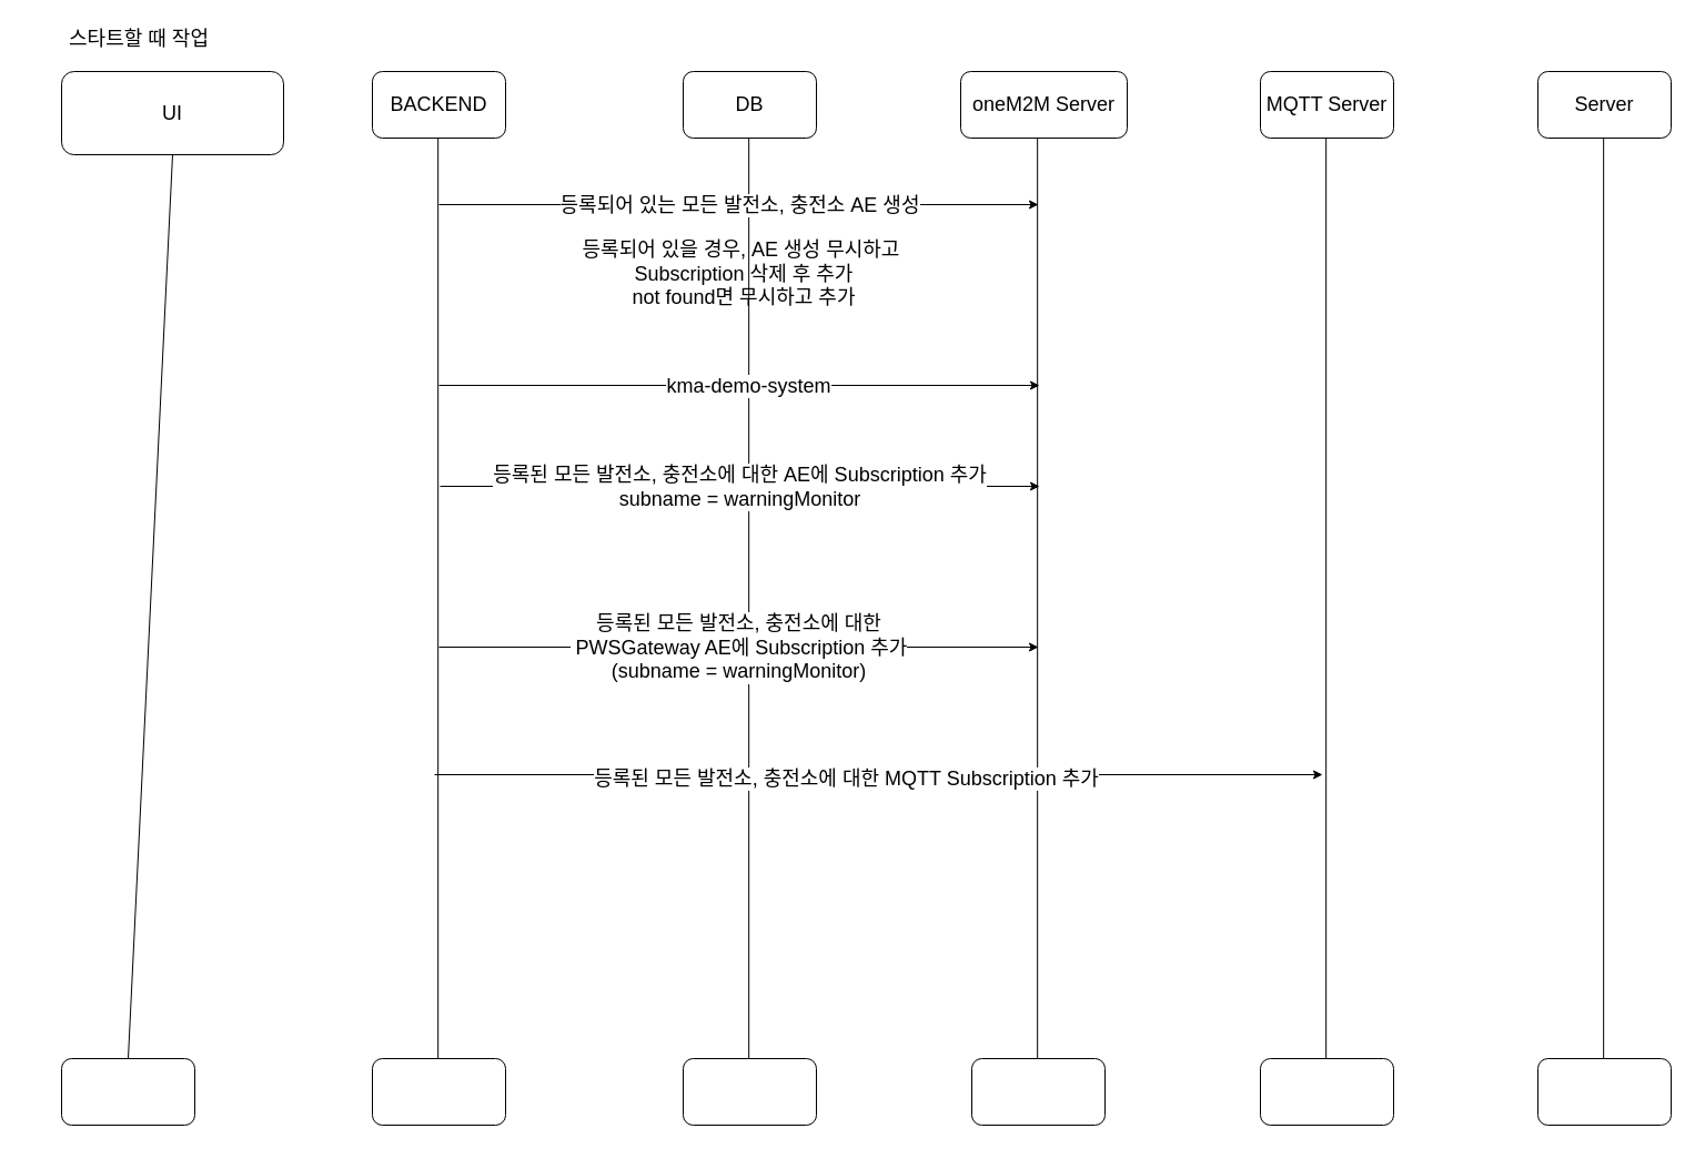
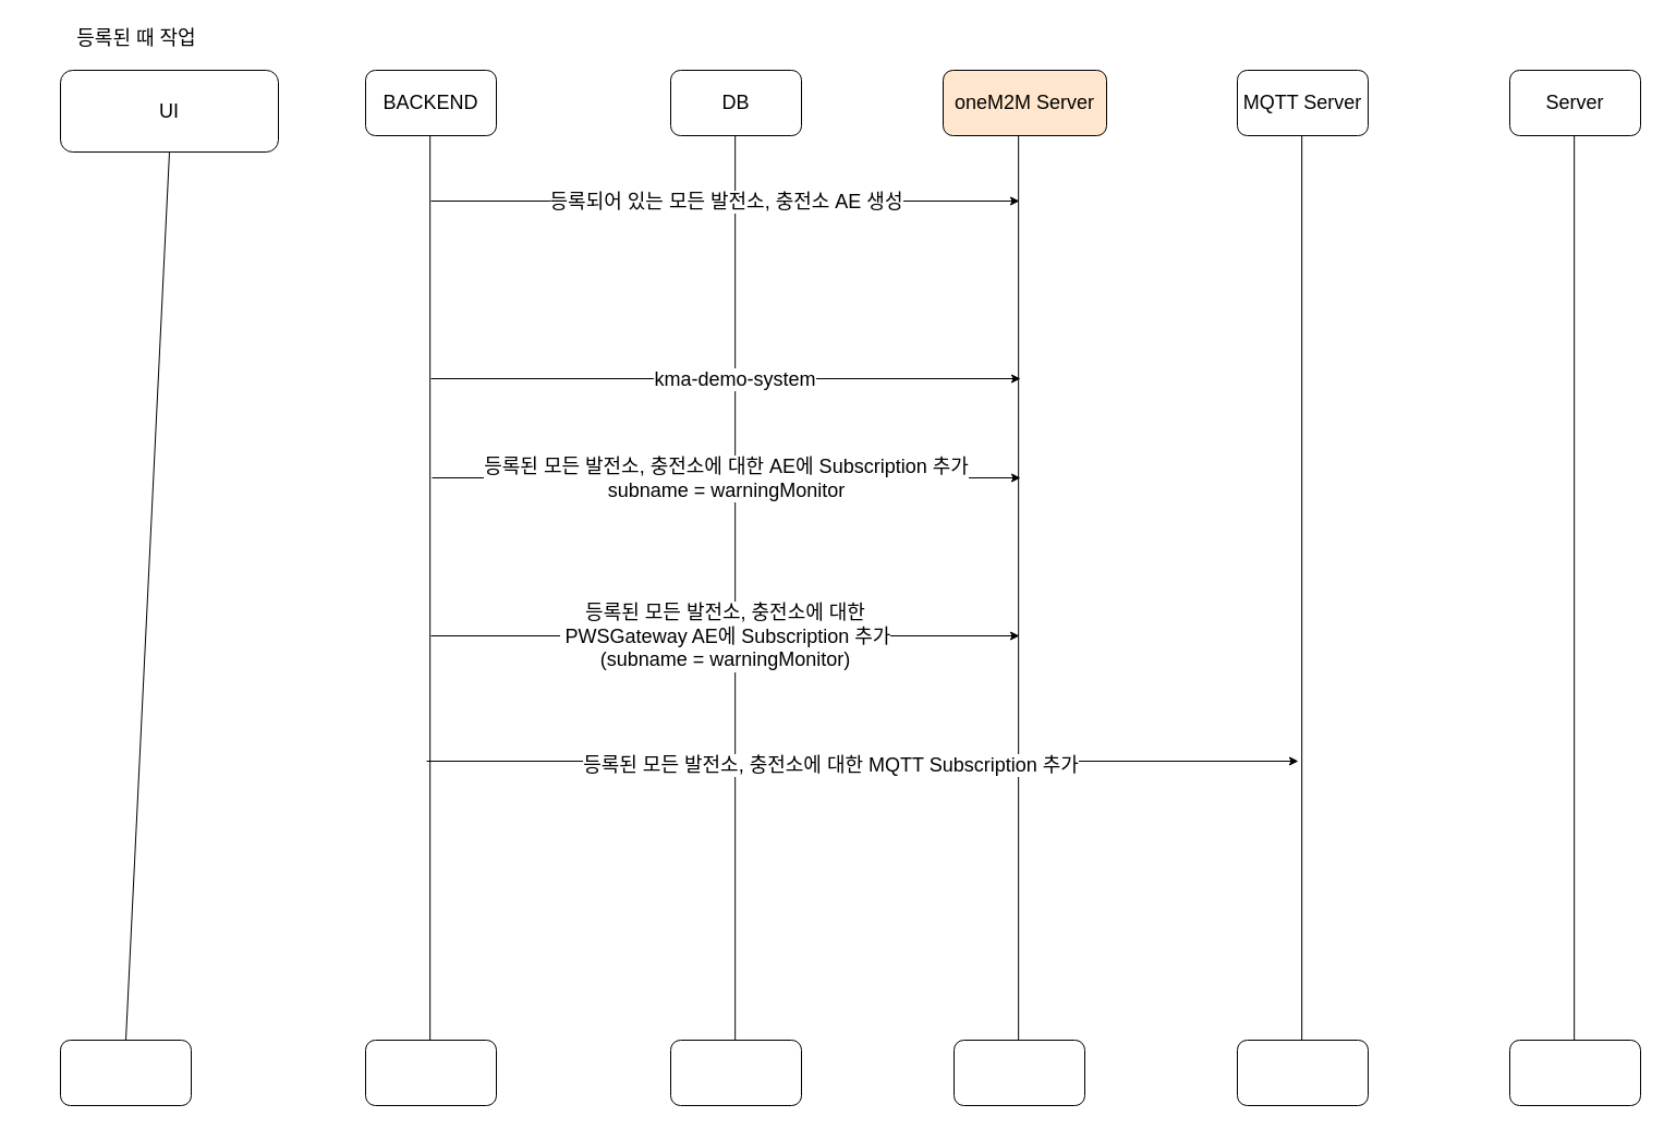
- <mxCell id="26" value="스타트할 때 작업" style="text;html=1;strokeColor=none;fillColor=none;align=center;verticalAlign=middle;whiteSpace=wrap;rounded=0;fontSize=18;" parent="1" vertex="1"><mxGeometry x="20" y="20" width="210" height="30" as="geometry" /></mxCell>
+ <mxCell id="26" value="등록된 때 작업" style="text;html=1;strokeColor=none;fillColor=none;align=center;verticalAlign=middle;whiteSpace=wrap;rounded=0;fontSize=18;" parent="1" vertex="1"><mxGeometry x="20" y="20" width="210" height="30" as="geometry" /></mxCell>
- <mxCell id="5" value="&lt;font style=&quot;font-size: 18px;&quot;&gt;oneM2M Server&lt;/font&gt;" style="rounded=1;whiteSpace=wrap;html=1;" parent="1" vertex="1"><mxGeometry x="865" y="64" width="150" height="60" as="geometry" /></mxCell>
+ <mxCell id="5" value="&lt;font style=&quot;font-size: 18px;&quot;&gt;oneM2M Server&lt;/font&gt;" style="rounded=1;whiteSpace=wrap;html=1;fillColor=#ffe6cc;" parent="1" vertex="1"><mxGeometry x="865" y="64" width="150" height="60" as="geometry" /></mxCell>
- <mxCell id="27" value="등록되어 있을 경우, AE 생성 무시하고&amp;nbsp;&lt;br&gt;Subscription 삭제 후 추가&lt;br&gt;not found면 무시하고 추가" style="text;html=1;strokeColor=none;fillColor=none;align=center;verticalAlign=middle;whiteSpace=wrap;rounded=0;fontSize=18;" parent="1" vertex="1"><mxGeometry x="501" y="215" width="338" height="64" as="geometry" /></mxCell>
